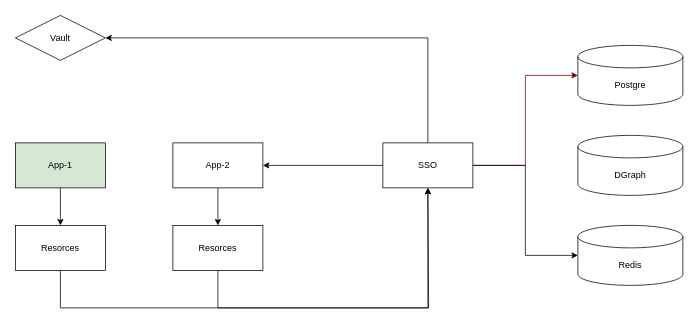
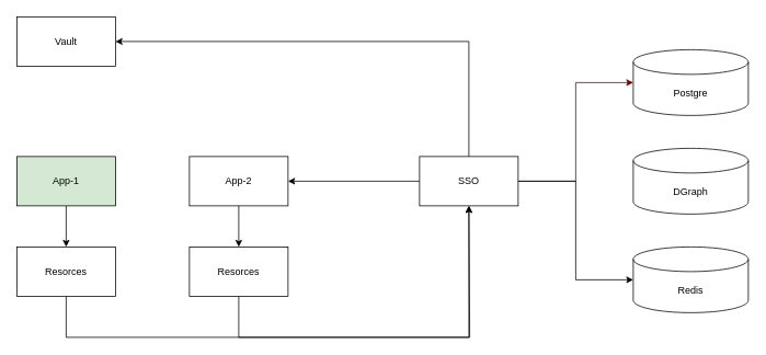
- <mxCell id="2" value="Vault" style="rhombus;whiteSpace=wrap;html=1;" vertex="1" parent="1"><mxGeometry x="20" y="20" width="120" height="60" as="geometry" /></mxCell>
+ <mxCell id="2" value="Vault" style="rounded=0;whiteSpace=wrap;html=1;" vertex="1" parent="1"><mxGeometry x="20" y="20" width="120" height="60" as="geometry" /></mxCell>
